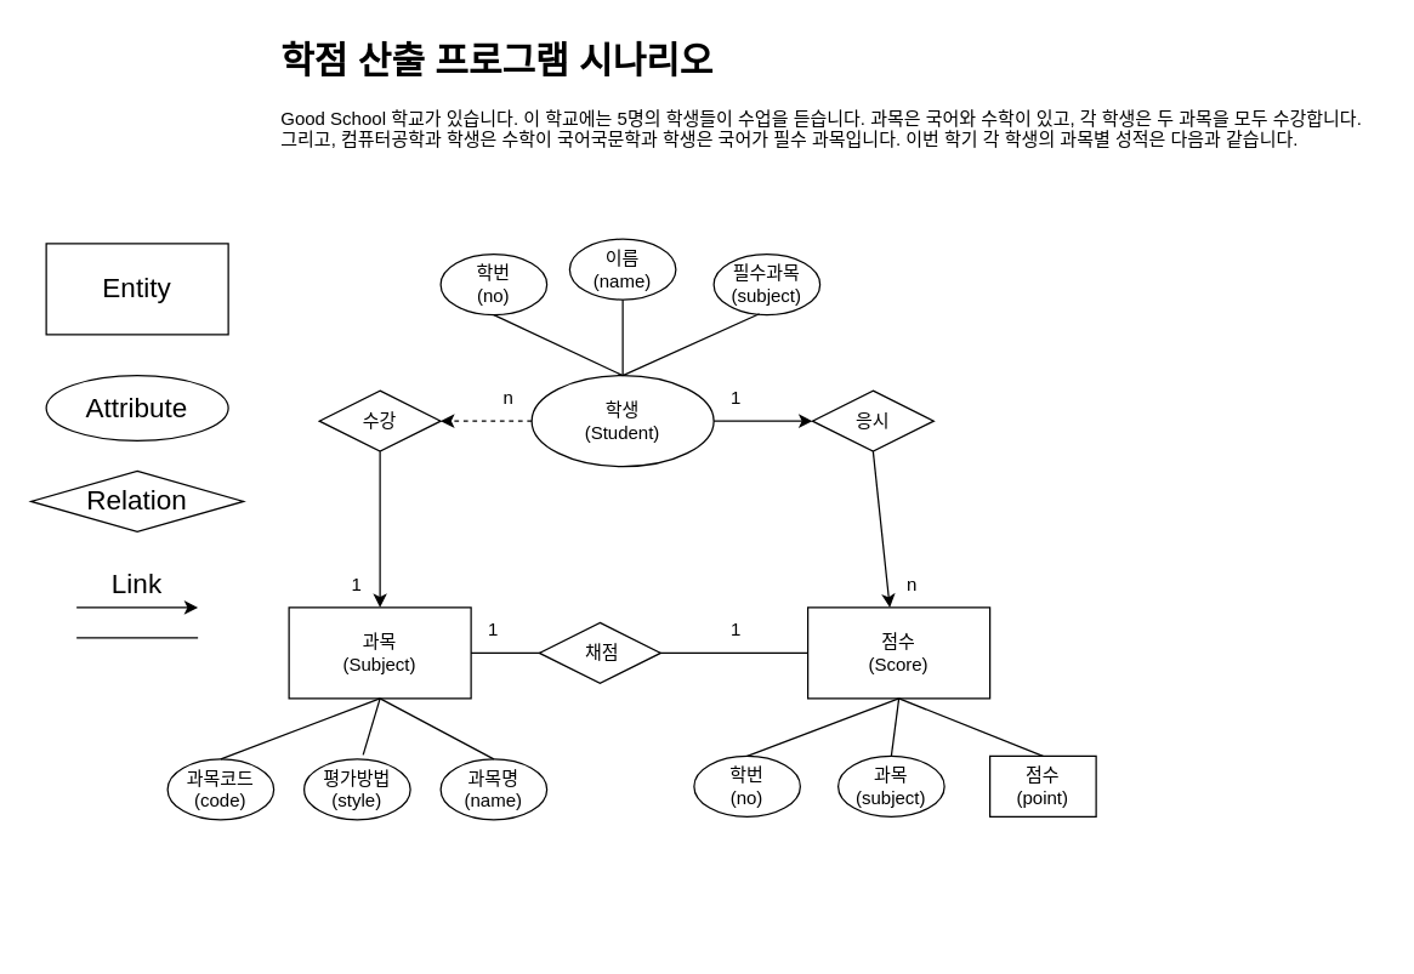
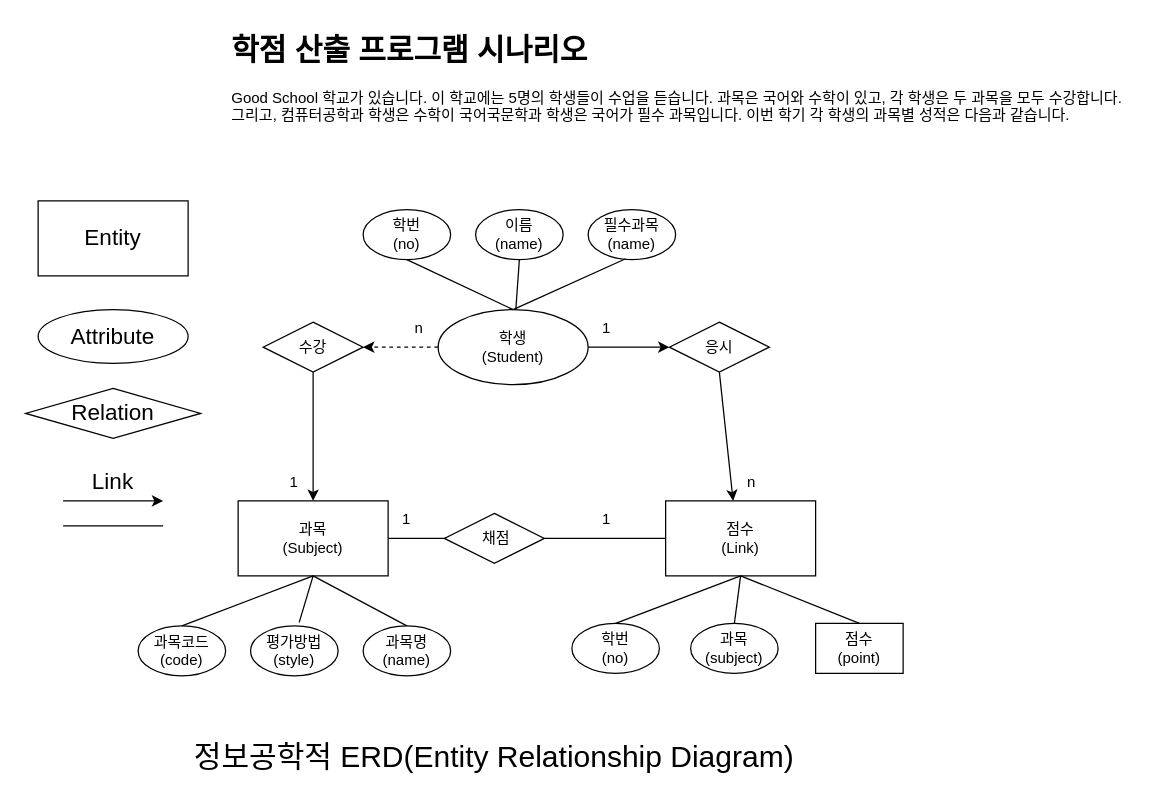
- <mxCell id="7" value="이름&lt;br&gt;(name)" style="ellipse;whiteSpace=wrap;html=1;" vertex="1" parent="1"><mxGeometry x="375" y="157" width="70" height="40" as="geometry" /></mxCell>
+ <mxCell id="7" value="이름&lt;br&gt;(name)" style="ellipse;whiteSpace=wrap;html=1;" vertex="1" parent="1"><mxGeometry x="380" y="167" width="70" height="40" as="geometry" /></mxCell>
- <mxCell id="8" value="필수과목&lt;br&gt;(subject)" style="ellipse;whiteSpace=wrap;html=1;" vertex="1" parent="1"><mxGeometry x="470" y="167" width="70" height="40" as="geometry" /></mxCell>
+ <mxCell id="8" value="필수과목&lt;br&gt;(name)" style="ellipse;whiteSpace=wrap;html=1;" vertex="1" parent="1"><mxGeometry x="470" y="167" width="70" height="40" as="geometry" /></mxCell>
- <mxCell id="5" value="점수&lt;br&gt;(Score)" style="rounded=0;whiteSpace=wrap;html=1;" vertex="1" parent="1"><mxGeometry x="532" y="400" width="120" height="60" as="geometry" /></mxCell>
+ <mxCell id="5" value="점수&lt;br&gt;(Link)" style="rounded=0;whiteSpace=wrap;html=1;" vertex="1" parent="1"><mxGeometry x="532" y="400" width="120" height="60" as="geometry" /></mxCell>
+ <mxCell id="40" value="정보공학적 ERD(Entity Relationship Diagram)" style="text;html=1;align=center;verticalAlign=middle;whiteSpace=wrap;rounded=0;fontSize=24;" vertex="1" parent="1"><mxGeometry x="110" y="590" width="570" height="30" as="geometry" /></mxCell>
